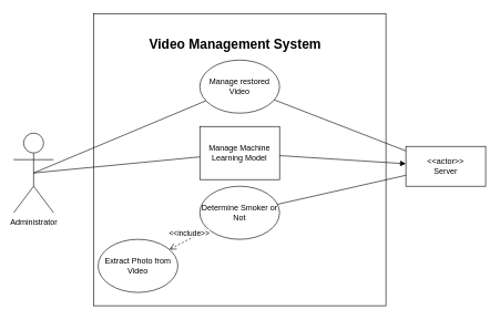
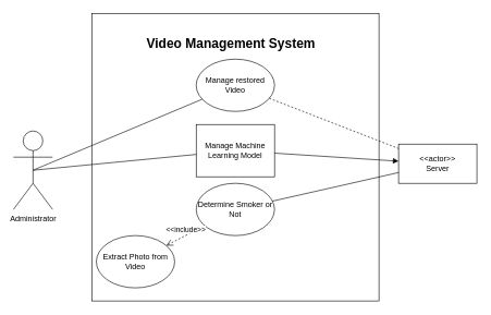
- <mxCell id="7" value="" style="endArrow=none;html=1;" edge="1" parent="1" source="6" target="5"><mxGeometry width="50" height="50" relative="1" as="geometry"><mxPoint x="502" y="277" as="sourcePoint" /><mxPoint x="553" y="315" as="targetPoint" /></mxGeometry></mxCell>
+ <mxCell id="7" value="" style="endArrow=none;html=1;dashed=1;" edge="1" parent="1" source="6" target="5"><mxGeometry width="50" height="50" relative="1" as="geometry"><mxPoint x="502" y="277" as="sourcePoint" /><mxPoint x="553" y="315" as="targetPoint" /></mxGeometry></mxCell>
